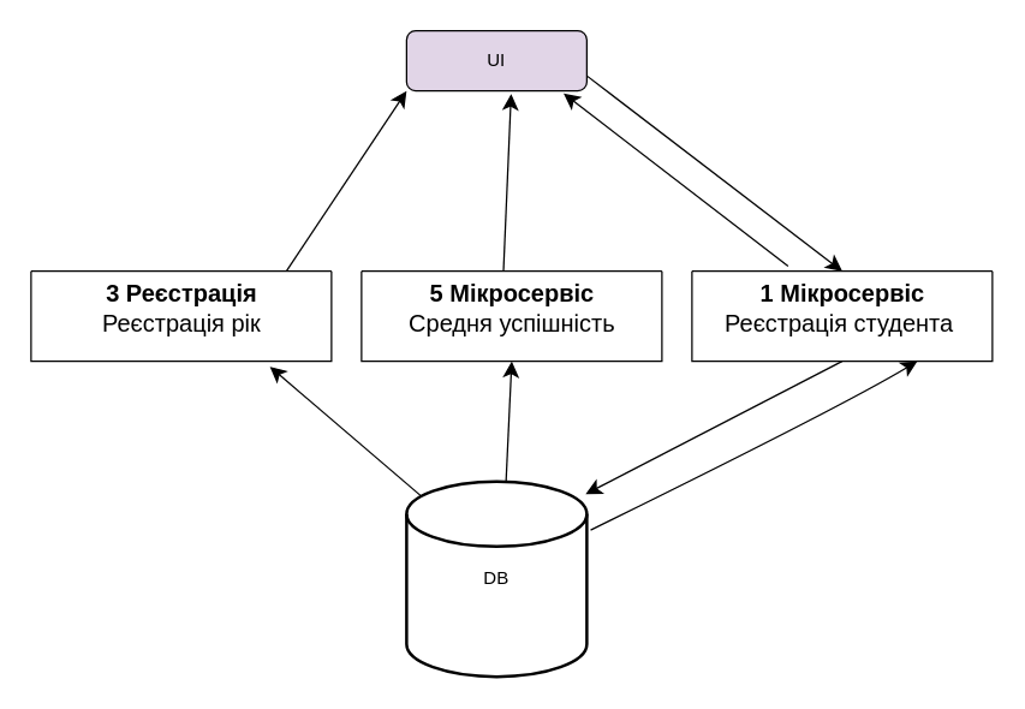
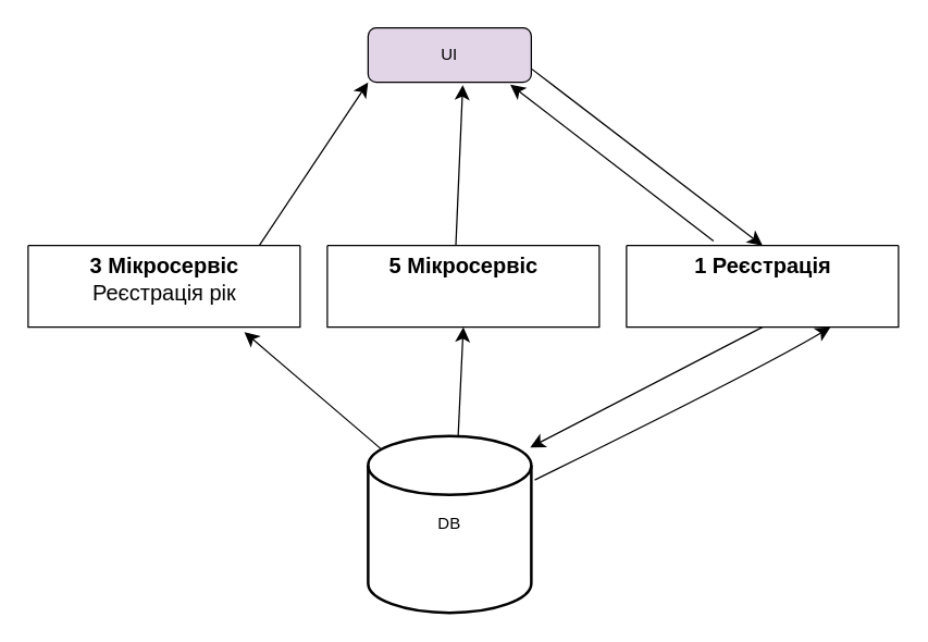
- <mxCell id="16" value="3 Реєстрація" style="text;strokeColor=none;fillColor=none;html=1;fontSize=16;fontStyle=1;verticalAlign=middle;align=center;" vertex="1" parent="14"><mxGeometry x="50" y="10" width="100" height="10" as="geometry" /></mxCell>
+ <mxCell id="16" value="3 Мікросервіс" style="text;strokeColor=none;fillColor=none;html=1;fontSize=16;fontStyle=1;verticalAlign=middle;align=center;" vertex="1" parent="14"><mxGeometry x="50" y="10" width="100" height="10" as="geometry" /></mxCell>
- <mxCell id="7" value="1 Мікросервіс" style="text;strokeColor=none;fillColor=none;html=1;fontSize=16;fontStyle=1;verticalAlign=middle;align=center;" vertex="1" parent="5"><mxGeometry x="50" y="10" width="100" height="10" as="geometry" /></mxCell>
+ <mxCell id="7" value="1 Реєстрація" style="text;strokeColor=none;fillColor=none;html=1;fontSize=16;fontStyle=1;verticalAlign=middle;align=center;" vertex="1" parent="5"><mxGeometry x="50" y="10" width="100" height="10" as="geometry" /></mxCell>
- <mxCell id="10" value="Средня успішність" style="text;html=1;align=center;verticalAlign=middle;resizable=0;points=[];autosize=1;strokeColor=none;fillColor=none;fontSize=16;" vertex="1" parent="9"><mxGeometry x="20" y="20" width="160" height="30" as="geometry" /></mxCell>
- <mxCell id="6" value="Реєстрація студента&amp;nbsp;" style="text;html=1;align=center;verticalAlign=middle;resizable=0;points=[];autosize=1;strokeColor=none;fillColor=none;fontSize=16;" vertex="1" parent="5"><mxGeometry x="10" y="20" width="180" height="30" as="geometry" /></mxCell>
